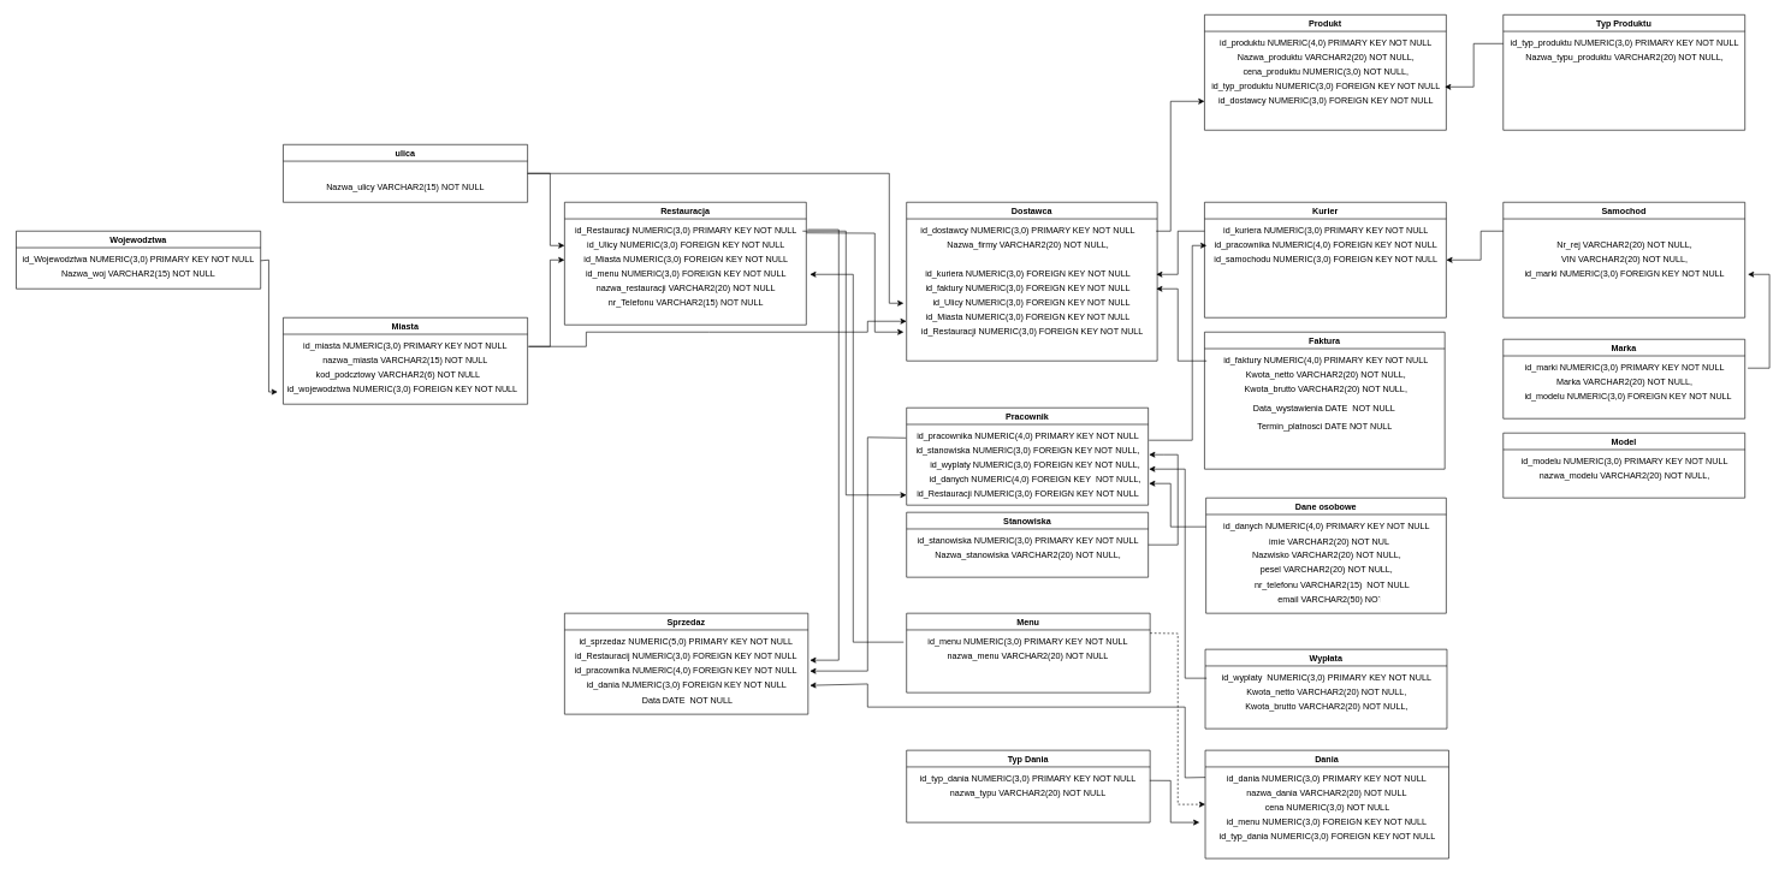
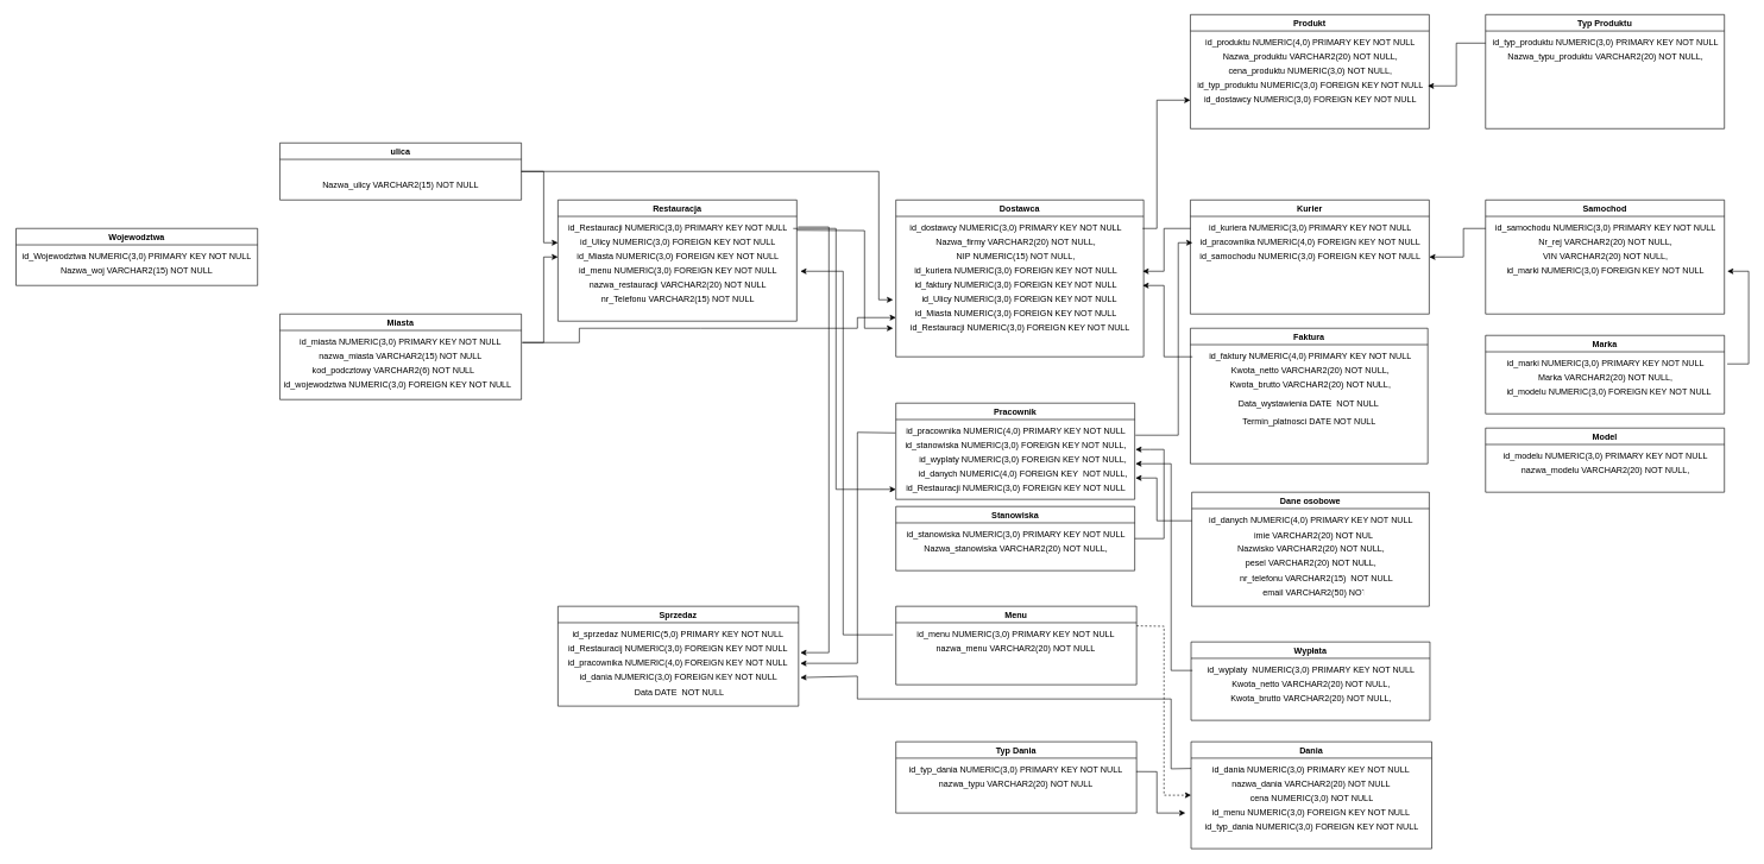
+ <mxCell id="39" value="&lt;div&gt;id_samochodu NUMERIC(3,0) PRIMARY KEY NOT NULL&lt;/div&gt;" style="text;html=1;align=center;verticalAlign=middle;resizable=0;points=[];autosize=1;strokeColor=none;fillColor=none;" parent="38" vertex="1"><mxGeometry x="2.5" y="30" width="330" height="20" as="geometry" /></mxCell>
+ <mxCell id="12" value="NIP NUMERIC(15) NOT NULL," style="text;html=1;align=center;verticalAlign=middle;resizable=0;points=[];autosize=1;strokeColor=none;fillColor=none;" parent="9" vertex="1"><mxGeometry x="77.5" y="70" width="180" height="20" as="geometry" /></mxCell>
- <mxCell id="74" value="" style="endArrow=classic;html=1;rounded=0;exitX=1.001;exitY=0.55;exitDx=0;exitDy=0;exitPerimeter=0;entryX=-0.008;entryY=0.65;entryDx=0;entryDy=0;entryPerimeter=0;" parent="1" source="65" target="72" edge="1"><mxGeometry width="50" height="50" relative="1" as="geometry"><mxPoint x="632" y="370" as="sourcePoint" /><mxPoint x="682" y="320" as="targetPoint" /><Array as="points"><mxPoint x="372" y="360" /><mxPoint x="372" y="543" /></Array></mxGeometry></mxCell>
